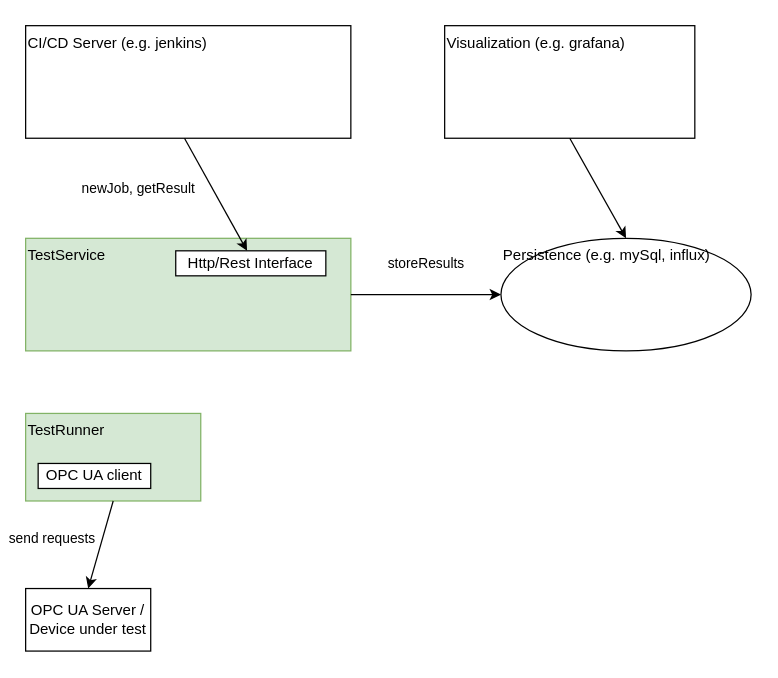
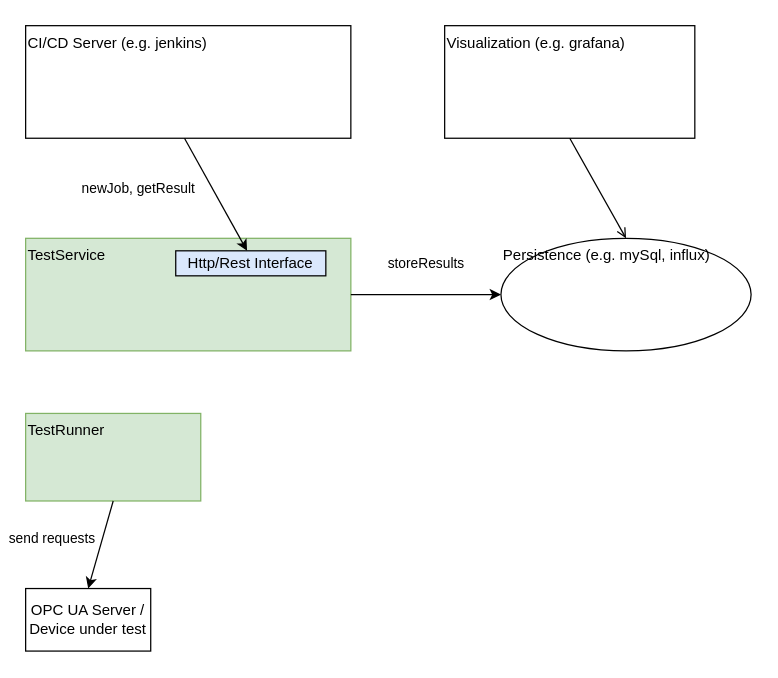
- <mxCell id="13" value="" style="endArrow=classic;html=1;entryX=0.5;entryY=0;entryDx=0;entryDy=0;exitX=0.5;exitY=1;exitDx=0;exitDy=0;" edge="1" parent="1" source="12" target="8"><mxGeometry width="50" height="50" relative="1" as="geometry"><mxPoint x="170" y="280" as="sourcePoint" /><mxPoint x="220" y="230" as="targetPoint" /></mxGeometry></mxCell>
+ <mxCell id="13" value="" style="endArrow=open;html=1;entryX=0.5;entryY=0;entryDx=0;entryDy=0;exitX=0.5;exitY=1;exitDx=0;exitDy=0;" edge="1" parent="1" source="12" target="8"><mxGeometry width="50" height="50" relative="1" as="geometry"><mxPoint x="170" y="280" as="sourcePoint" /><mxPoint x="220" y="230" as="targetPoint" /></mxGeometry></mxCell>
- <mxCell id="4" value="Http/Rest Interface" style="rounded=0;whiteSpace=wrap;html=1;" vertex="1" parent="1"><mxGeometry x="140" y="200" width="120" height="20" as="geometry" /></mxCell>
+ <mxCell id="4" value="Http/Rest Interface" style="rounded=0;whiteSpace=wrap;html=1;fillColor=#dae8fc;" vertex="1" parent="1"><mxGeometry x="140" y="200" width="120" height="20" as="geometry" /></mxCell>
- <mxCell id="5" value="OPC UA client" style="rounded=0;whiteSpace=wrap;html=1;" vertex="1" parent="1"><mxGeometry x="30" y="370" width="90" height="20" as="geometry" /></mxCell>
